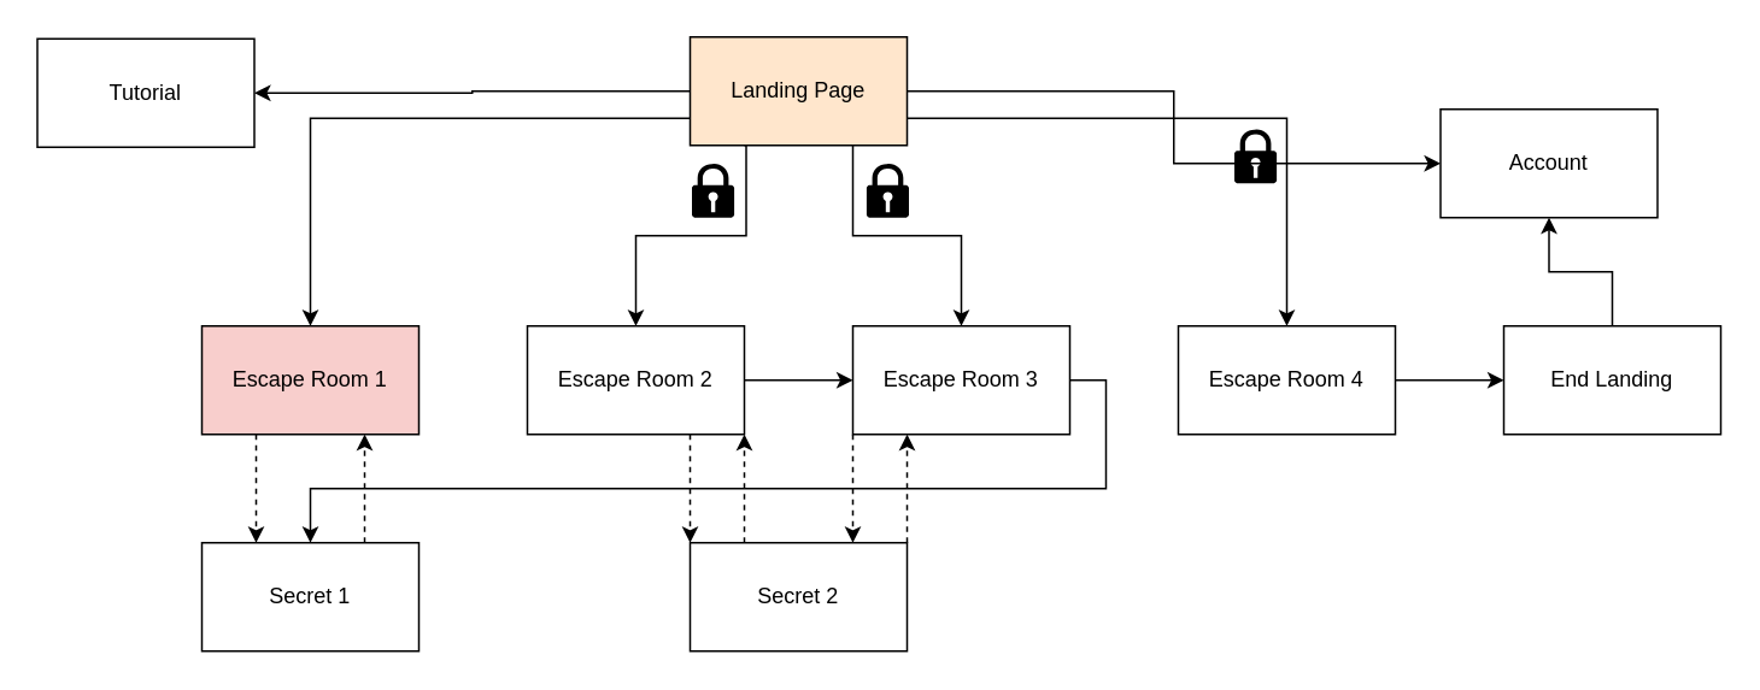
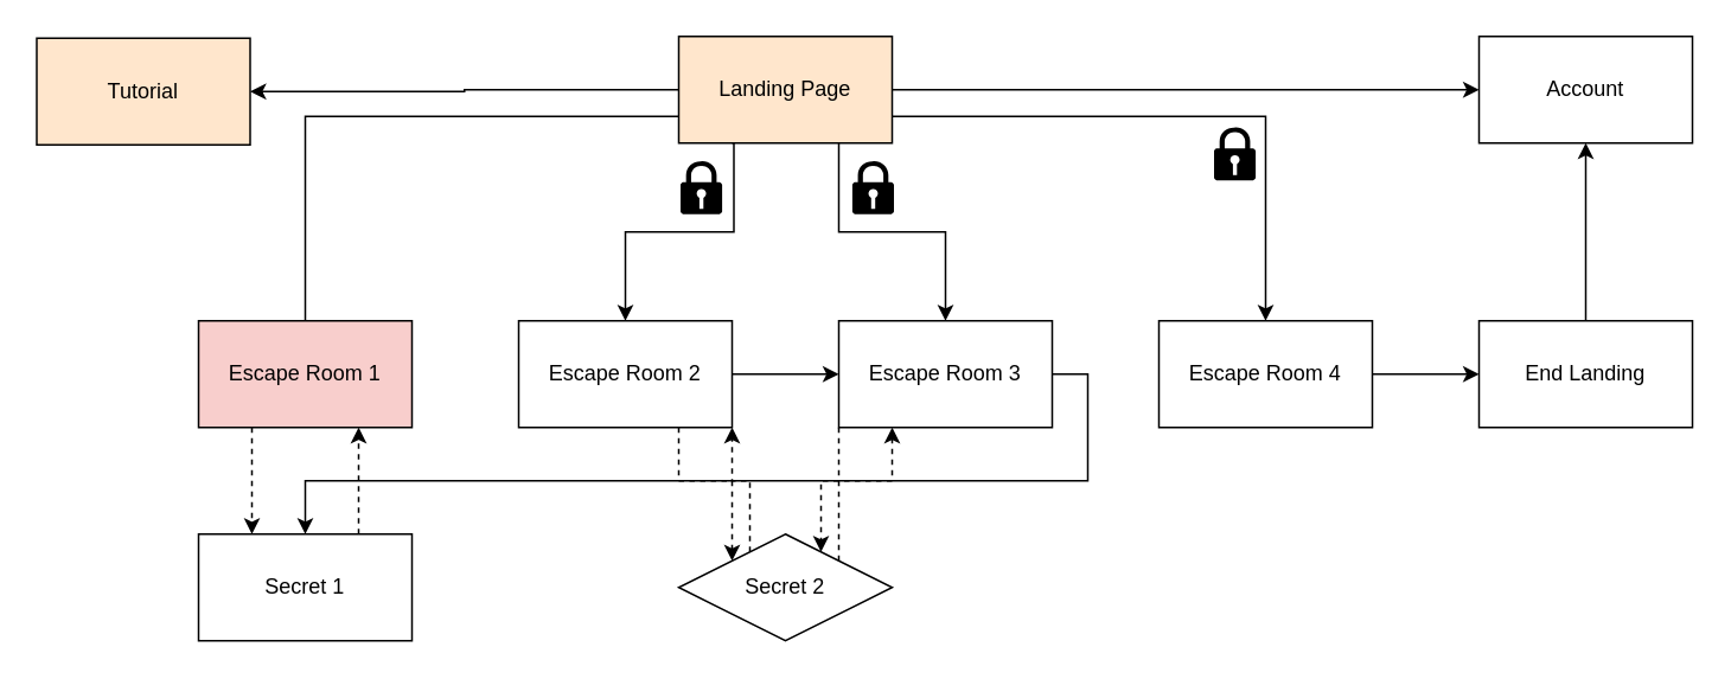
- <mxCell id="27" value="Tutorial" style="rounded=0;whiteSpace=wrap;html=1;" vertex="1" parent="1"><mxGeometry x="20" y="21" width="120" height="60" as="geometry" /></mxCell>
+ <mxCell id="27" value="Tutorial" style="rounded=0;whiteSpace=wrap;html=1;fillColor=#ffe6cc;" vertex="1" parent="1"><mxGeometry x="20" y="21" width="120" height="60" as="geometry" /></mxCell>
- <mxCell id="28" value="Account" style="rounded=0;whiteSpace=wrap;html=1;" vertex="1" parent="1"><mxGeometry x="796" y="60" width="120" height="60" as="geometry" /></mxCell>
+ <mxCell id="28" value="Account" style="rounded=0;whiteSpace=wrap;html=1;" vertex="1" parent="1"><mxGeometry x="831" y="20" width="120" height="60" as="geometry" /></mxCell>
- <mxCell id="3" style="edgeStyle=orthogonalEdgeStyle;rounded=0;orthogonalLoop=1;jettySize=auto;html=1;exitX=0;exitY=0.75;exitDx=0;exitDy=0;entryX=0.5;entryY=0;entryDx=0;entryDy=0;" edge="1" parent="1" source="8" target="10"><mxGeometry relative="1" as="geometry"><Array as="points"><mxPoint x="171" y="65" /></Array></mxGeometry></mxCell>
+ <mxCell id="3" style="edgeStyle=orthogonalEdgeStyle;rounded=0;orthogonalLoop=1;jettySize=auto;html=1;exitX=0;exitY=0.75;exitDx=0;exitDy=0;entryX=0.5;entryY=0;entryDx=0;entryDy=0;endArrow=none;" edge="1" parent="1" source="8" target="10"><mxGeometry relative="1" as="geometry"><Array as="points"><mxPoint x="171" y="65" /></Array></mxGeometry></mxCell>
- <mxCell id="26" value="Secret 2" style="rounded=0;whiteSpace=wrap;html=1;" vertex="1" parent="1"><mxGeometry x="381" y="300" width="120" height="60" as="geometry" /></mxCell>
+ <mxCell id="26" value="Secret 2" style="rhombus;whiteSpace=wrap;html=1;" vertex="1" parent="1"><mxGeometry x="381" y="300" width="120" height="60" as="geometry" /></mxCell>
